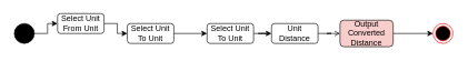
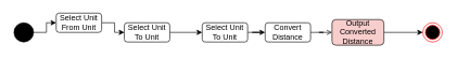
- <mxCell id="12" value="Unit Distance" style="rounded=1;whiteSpace=wrap;html=1;" vertex="1" parent="1"><mxGeometry x="407" y="35" width="70" height="30" as="geometry" /></mxCell>
+ <mxCell id="12" value="Convert Distance" style="rounded=1;whiteSpace=wrap;html=1;" vertex="1" parent="1"><mxGeometry x="407" y="35" width="70" height="30" as="geometry" /></mxCell>
